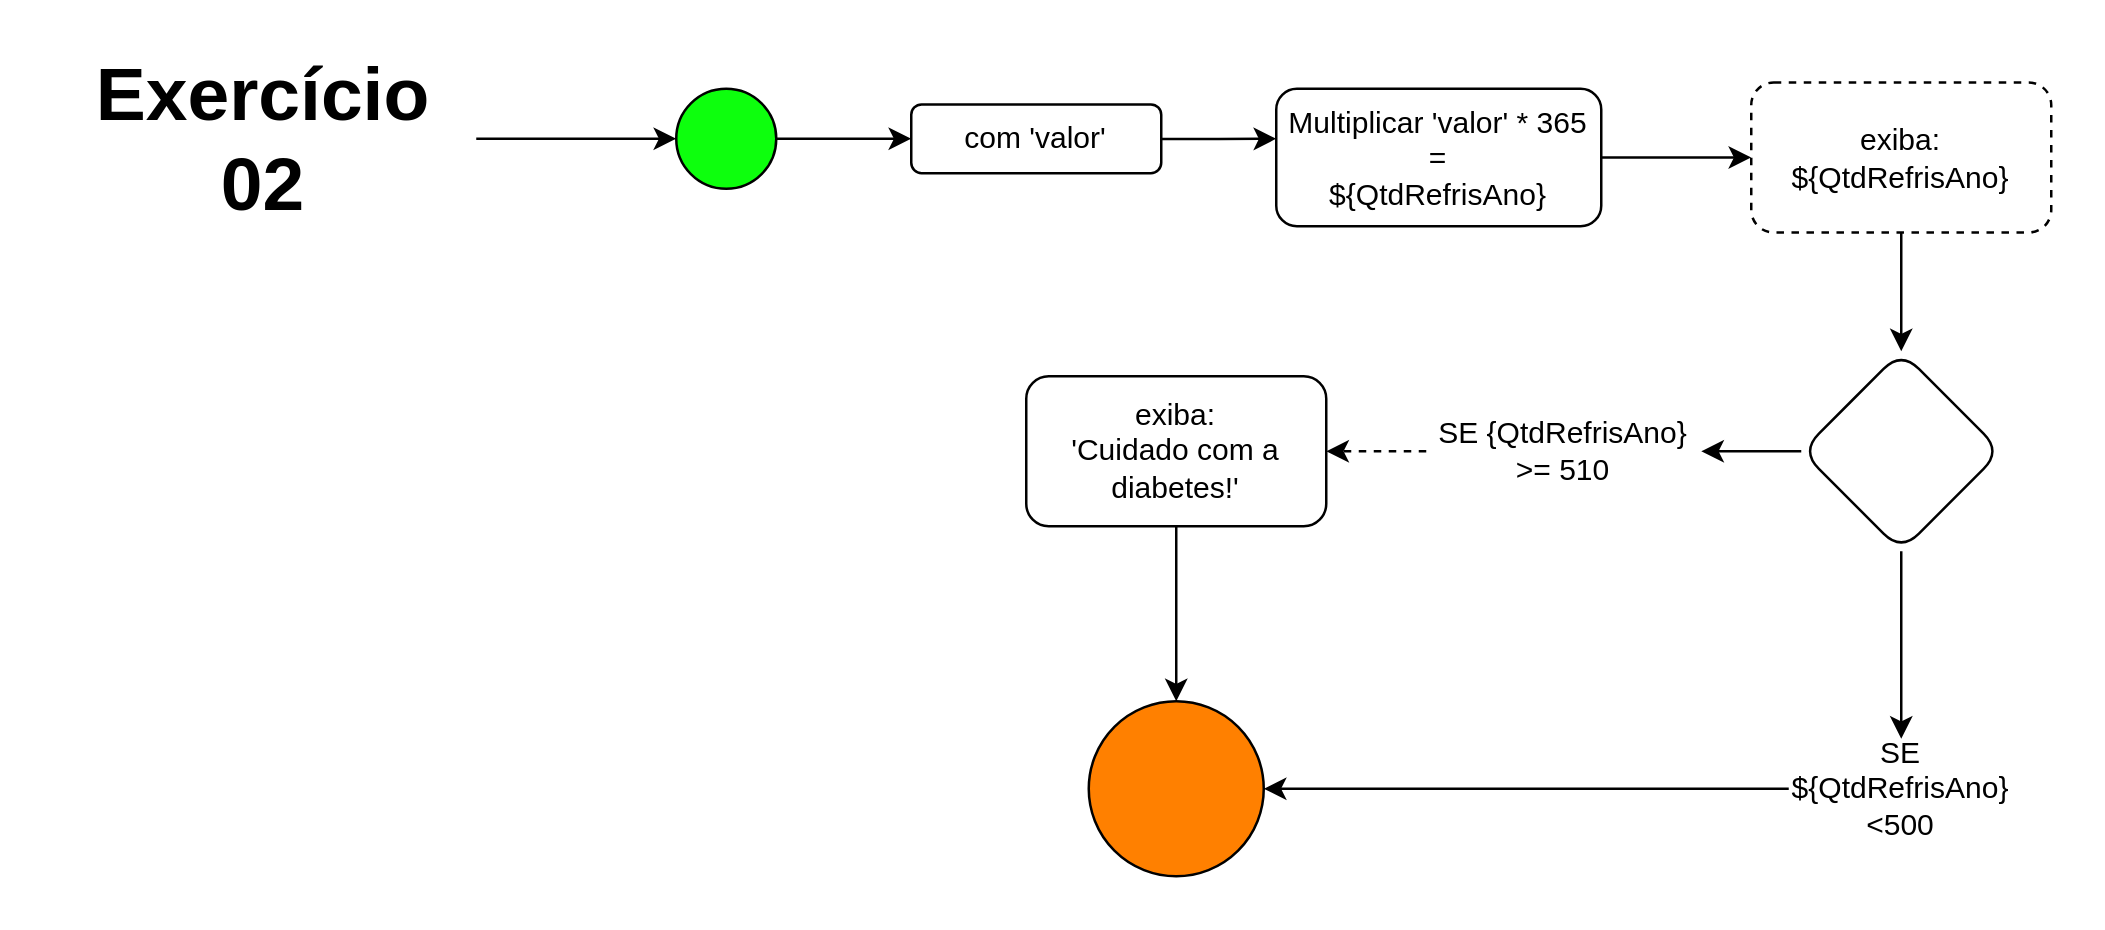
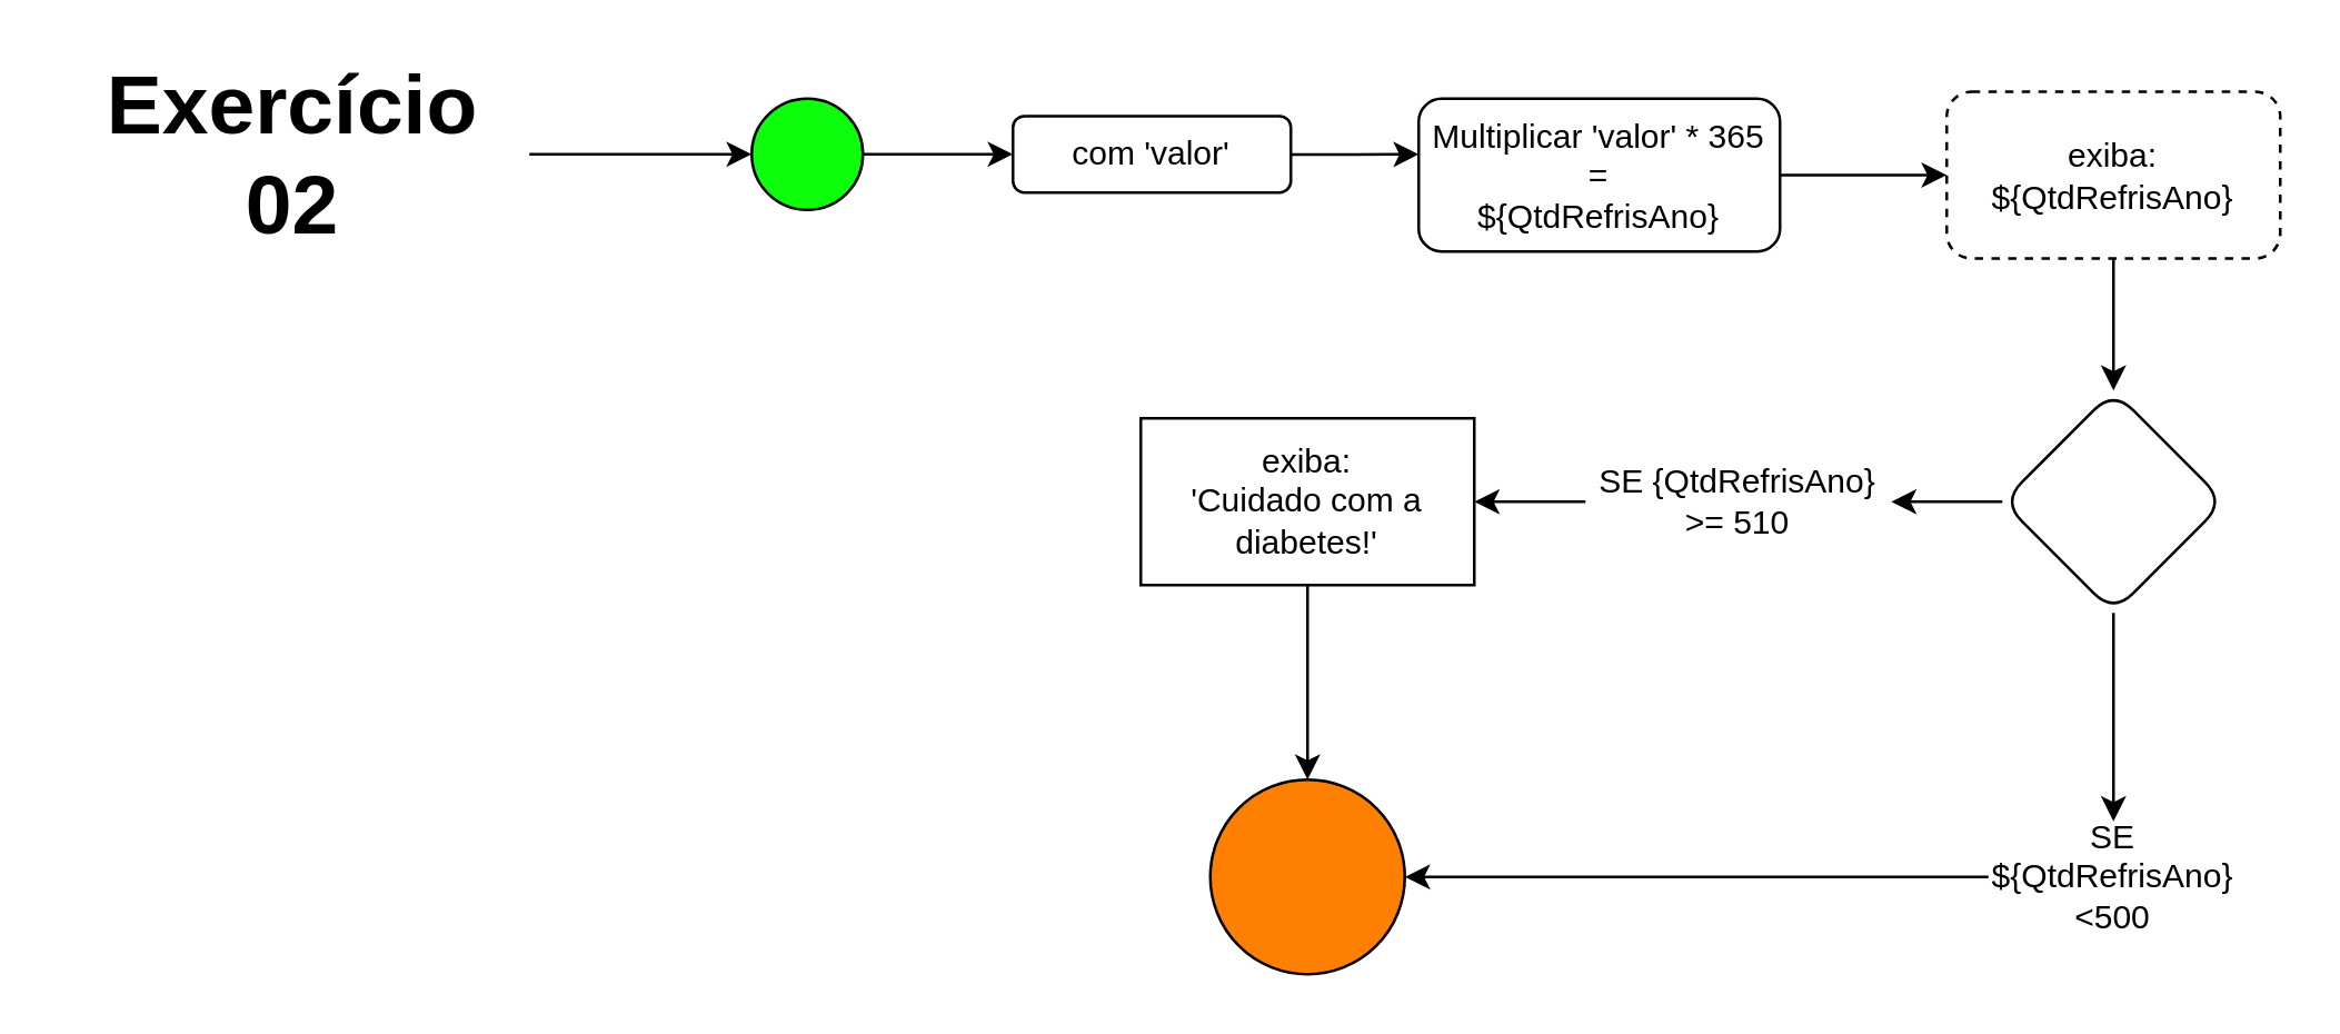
- <mxCell id="18" value="exiba:&lt;br&gt;'Cuidado com a diabetes!'" style="rounded=1;whiteSpace=wrap;html=1;" parent="1" vertex="1"><mxGeometry x="410" y="150" width="120" height="60" as="geometry" /></mxCell>
+ <mxCell id="18" value="exiba:&lt;br&gt;'Cuidado com a diabetes!'" style="whiteSpace=wrap;html=1;rounded=0;" parent="1" vertex="1"><mxGeometry x="410" y="150" width="120" height="60" as="geometry" /></mxCell>
- <mxCell id="15" value="" style="edgeStyle=orthogonalEdgeStyle;rounded=0;orthogonalLoop=1;jettySize=auto;html=1;dashed=1;" parent="1" source="16" target="18" edge="1"><mxGeometry relative="1" as="geometry" /></mxCell>
+ <mxCell id="15" value="" style="edgeStyle=orthogonalEdgeStyle;rounded=0;orthogonalLoop=1;jettySize=auto;html=1;" parent="1" source="16" target="18" edge="1"><mxGeometry relative="1" as="geometry" /></mxCell>
